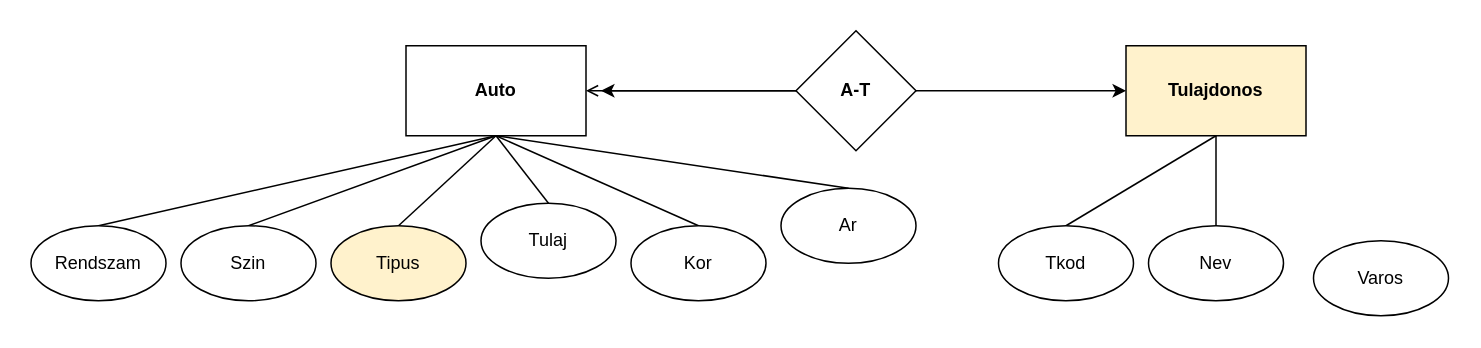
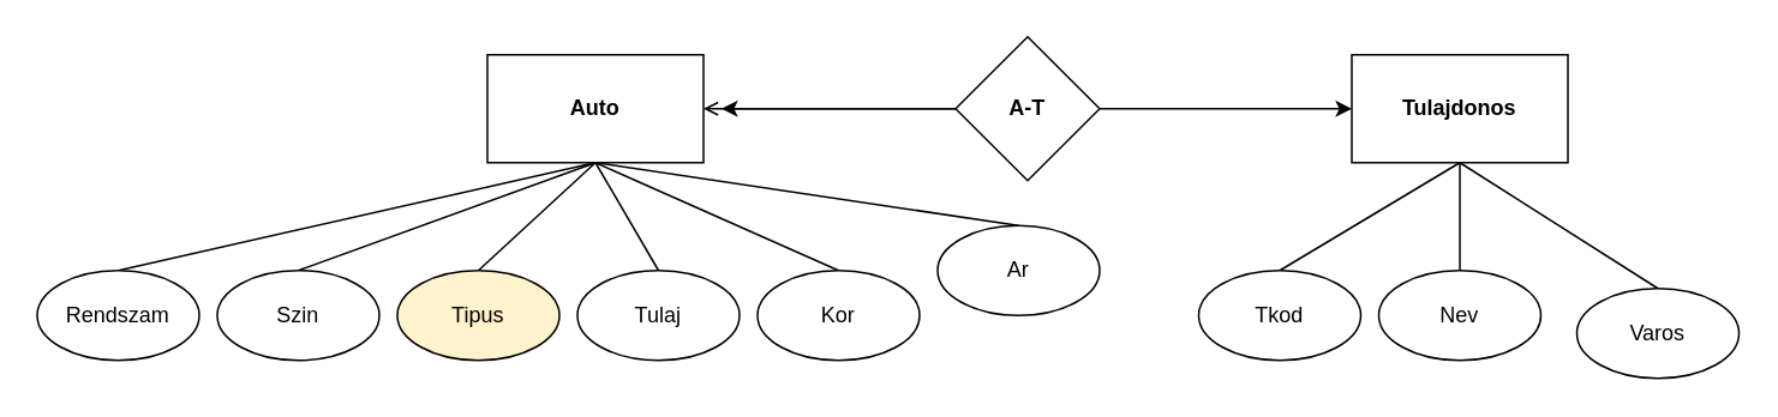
- <mxCell id="12" value="Tulajdonos" style="rounded=0;whiteSpace=wrap;html=1;fontStyle=1;fillColor=#fff2cc;" vertex="1" parent="1"><mxGeometry x="750" y="30" width="120" height="60" as="geometry" /></mxCell>
+ <mxCell id="12" value="Tulajdonos" style="rounded=0;whiteSpace=wrap;html=1;fontStyle=1" vertex="1" parent="1"><mxGeometry x="750" y="30" width="120" height="60" as="geometry" /></mxCell>
+ <mxCell id="11" style="rounded=0;orthogonalLoop=1;jettySize=auto;html=1;exitX=0.5;exitY=1;exitDx=0;exitDy=0;entryX=0.5;entryY=0;entryDx=0;entryDy=0;endArrow=none;startFill=0;" edge="1" parent="1" source="12" target="24"><mxGeometry relative="1" as="geometry" /></mxCell>
- <mxCell id="19" value="Tulaj" style="ellipse;whiteSpace=wrap;html=1;" vertex="1" parent="1"><mxGeometry x="320" y="135" width="90" height="50" as="geometry" /></mxCell>
+ <mxCell id="19" value="Tulaj" style="ellipse;whiteSpace=wrap;html=1;" vertex="1" parent="1"><mxGeometry x="320" y="150" width="90" height="50" as="geometry" /></mxCell>
